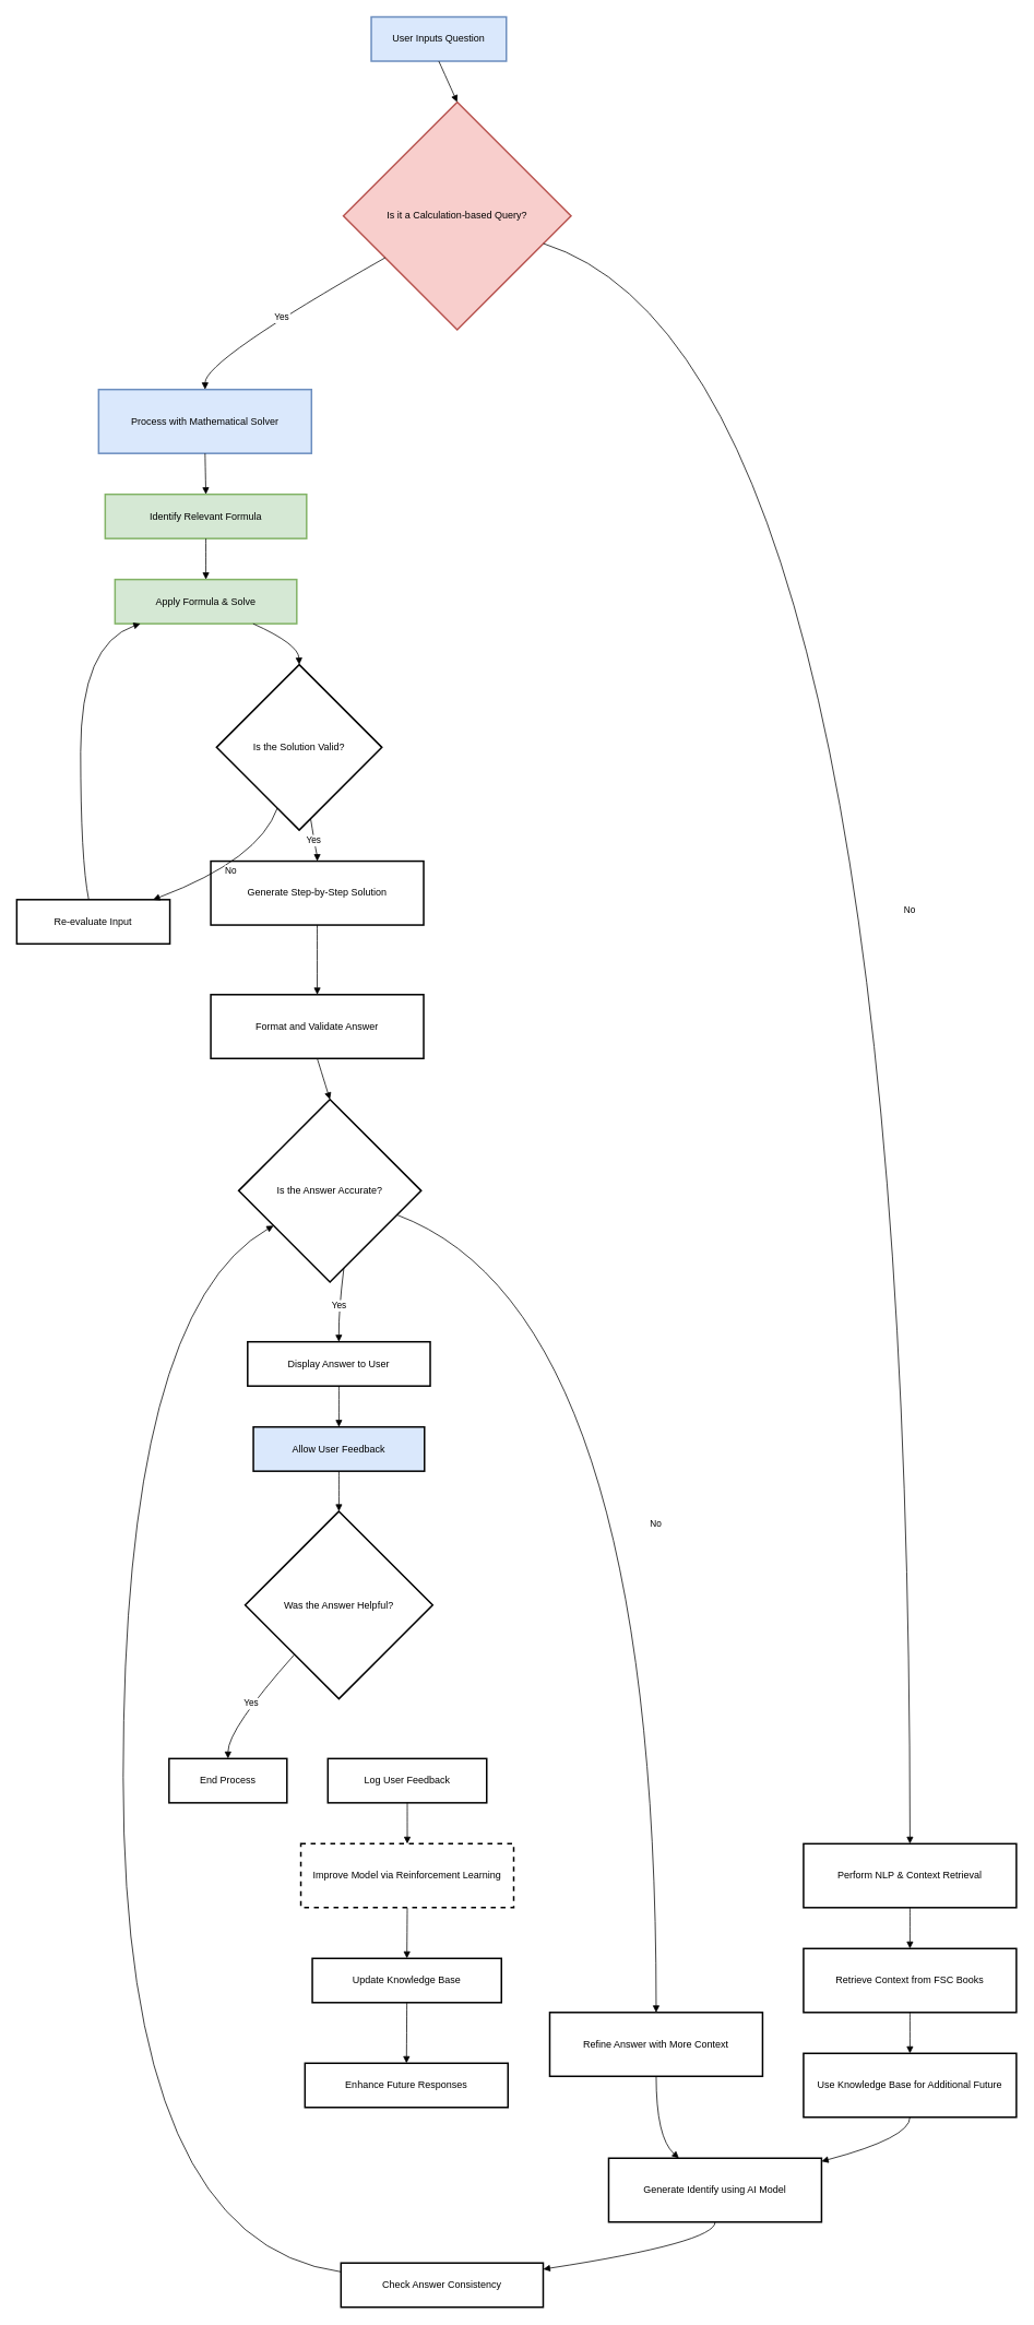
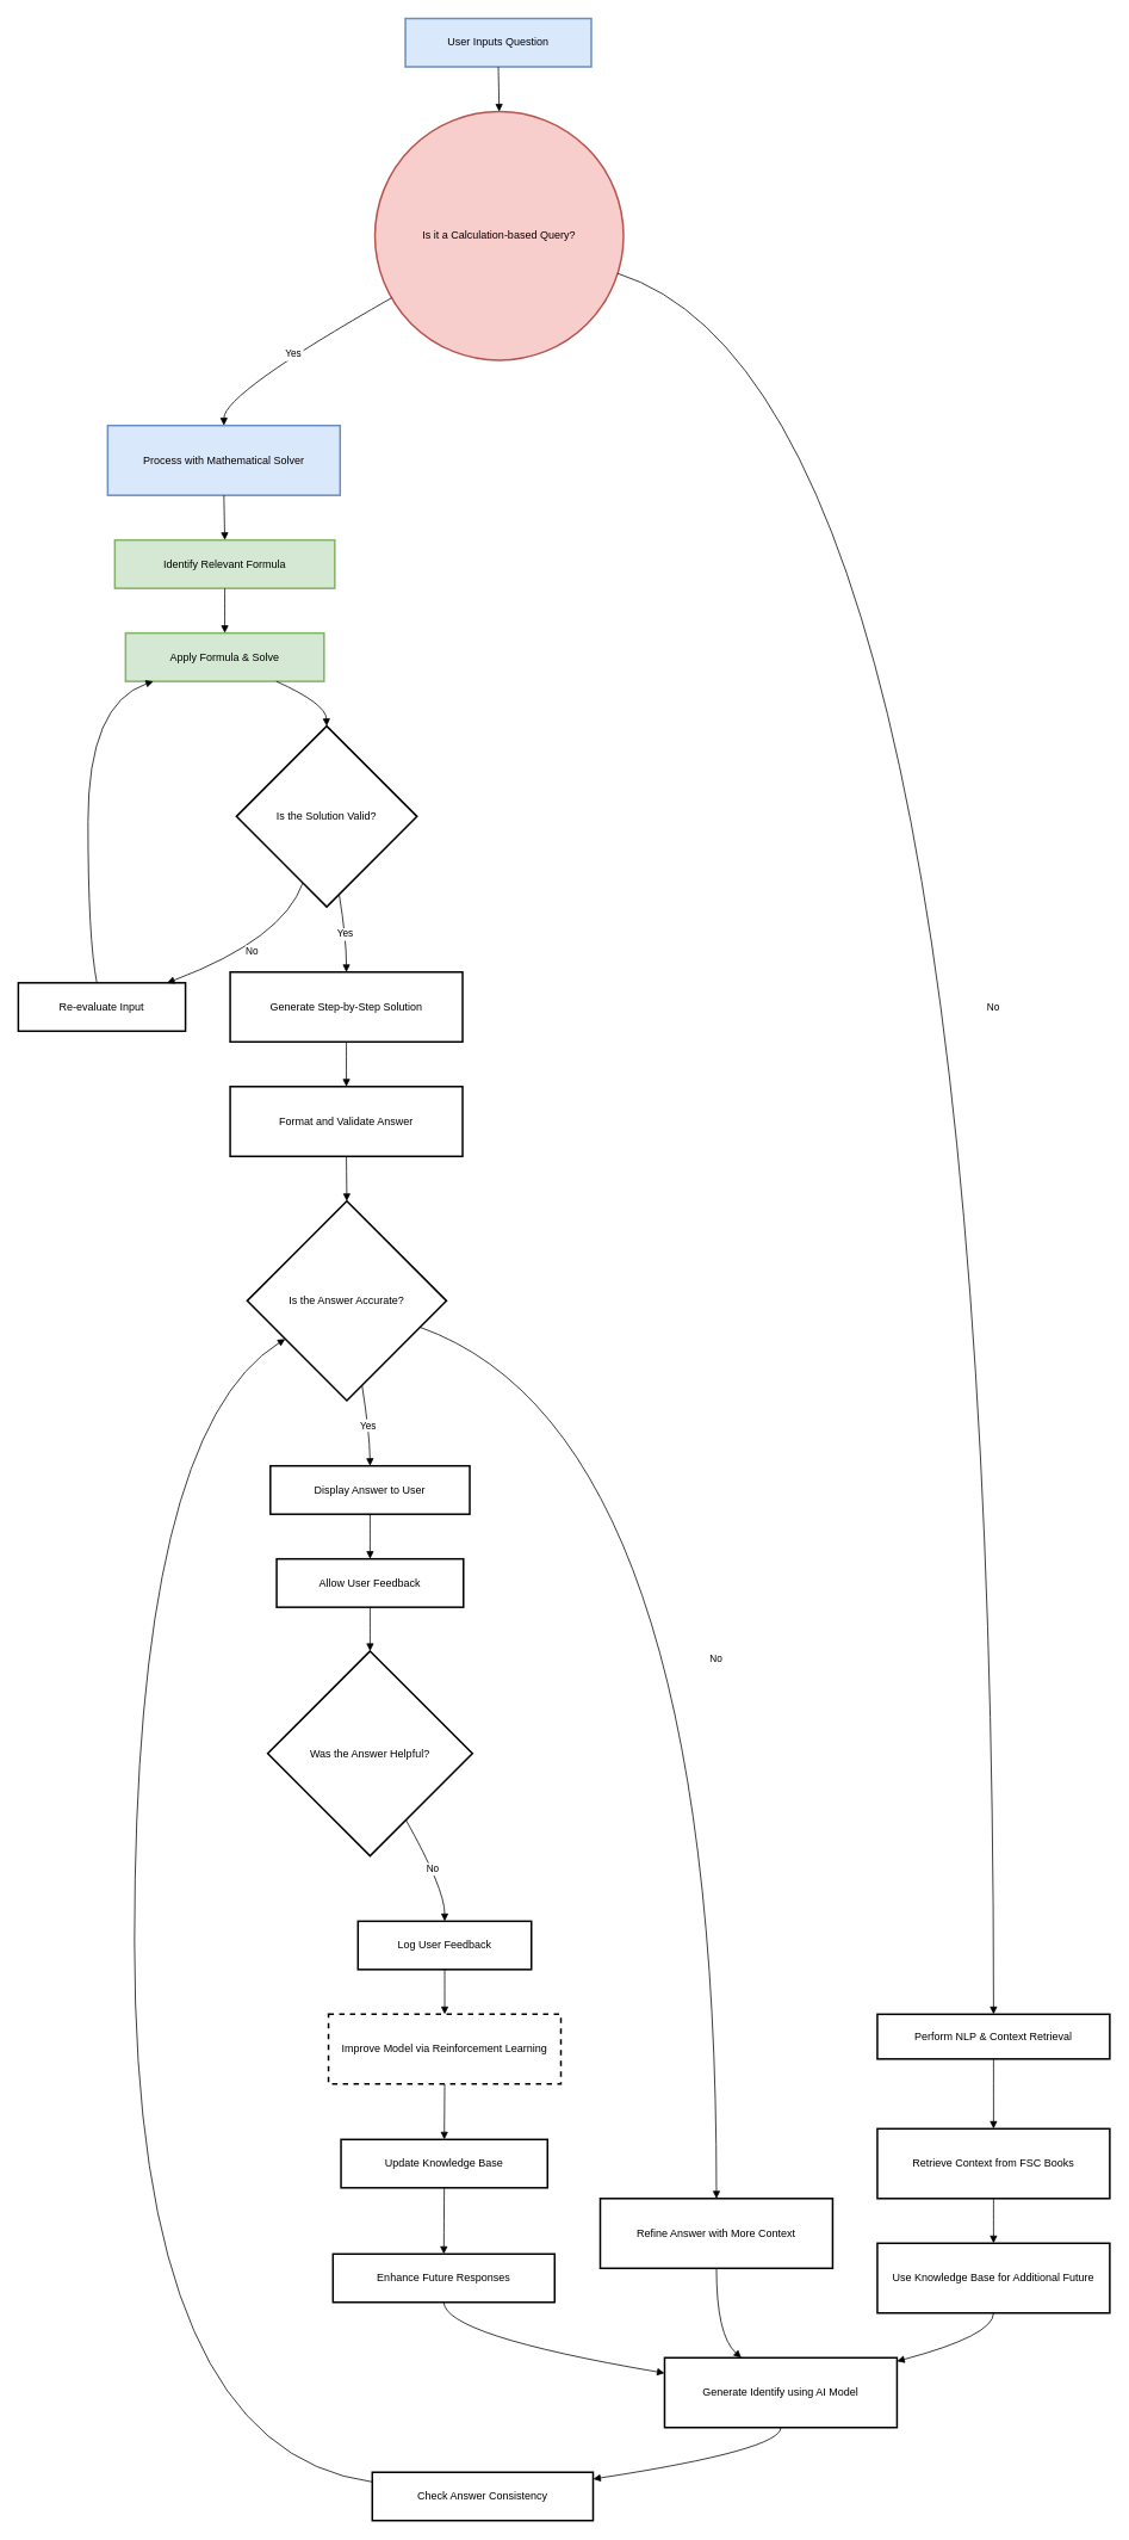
- <mxCell id="2" value="User Inputs Question" style="whiteSpace=wrap;strokeWidth=2;fillColor=#dae8fc;strokeColor=#6c8ebf;" vertex="1" parent="1"><mxGeometry x="453" y="20" width="165" height="54" as="geometry" /></mxCell>
+ <mxCell id="2" value="User Inputs Question" style="whiteSpace=wrap;strokeWidth=2;fillColor=#dae8fc;strokeColor=#6c8ebf;" vertex="1" parent="1"><mxGeometry x="453" y="20" width="208" height="54" as="geometry" /></mxCell>
- <mxCell id="3" value="Is it a Calculation-based Query?" style="rhombus;strokeWidth=2;whiteSpace=wrap;fillColor=#f8cecc;strokeColor=#b85450;" vertex="1" parent="1"><mxGeometry x="419" y="124" width="278" height="278" as="geometry" /></mxCell>
+ <mxCell id="3" value="Is it a Calculation-based Query?" style="ellipse;strokeWidth=2;whiteSpace=wrap;fillColor=#f8cecc;strokeColor=#b85450;" vertex="1" parent="1"><mxGeometry x="419" y="124" width="278" height="278" as="geometry" /></mxCell>
- <mxCell id="10" value="Generate Step-by-Step Solution" style="whiteSpace=wrap;strokeWidth=2;" vertex="1" parent="1"><mxGeometry x="257" y="1051" width="260" height="78" as="geometry" /></mxCell>
+ <mxCell id="10" value="Generate Step-by-Step Solution" style="whiteSpace=wrap;strokeWidth=2;" vertex="1" parent="1"><mxGeometry x="257" y="1086" width="260" height="78" as="geometry" /></mxCell>
- <mxCell id="16" value="Is the Answer Accurate?" style="rhombus;strokeWidth=2;whiteSpace=wrap;" vertex="1" parent="1"><mxGeometry x="291" y="1342" width="223" height="223" as="geometry" /></mxCell>
+ <mxCell id="16" value="Is the Answer Accurate?" style="rhombus;strokeWidth=2;whiteSpace=wrap;" vertex="1" parent="1"><mxGeometry x="276" y="1342" width="223" height="223" as="geometry" /></mxCell>
- <mxCell id="19" value="Allow User Feedback" style="whiteSpace=wrap;strokeWidth=2;fillColor=#dae8fc;" vertex="1" parent="1"><mxGeometry x="309" y="1742" width="209" height="54" as="geometry" /></mxCell>
+ <mxCell id="19" value="Allow User Feedback" style="whiteSpace=wrap;strokeWidth=2;" vertex="1" parent="1"><mxGeometry x="309" y="1742" width="209" height="54" as="geometry" /></mxCell>
- <mxCell id="52" value="Yes" style="curved=1;startArrow=none;endArrow=block;exitX=0.05;exitY=1;entryX=0.5;entryY=0;rounded=0;" edge="1" parent="1" source="20" target="25"><mxGeometry relative="1" as="geometry"><Array as="points"><mxPoint x="278" y="2111" /></Array></mxGeometry></mxCell>
+ <mxCell id="47" value="No" style="curved=1;startArrow=none;endArrow=block;exitX=0.77;exitY=1;entryX=0.5;entryY=0;rounded=0;" edge="1" parent="1" source="20" target="21"><mxGeometry relative="1" as="geometry"><Array as="points"><mxPoint x="497" y="2111" /></Array></mxGeometry></mxCell>
- <mxCell id="25" value="End Process" style="whiteSpace=wrap;strokeWidth=2;" vertex="1" parent="1"><mxGeometry x="206" y="2147" width="144" height="54" as="geometry" /></mxCell>
- <mxCell id="5" value="Perform NLP &amp; Context Retrieval" style="whiteSpace=wrap;strokeWidth=2;" vertex="1" parent="1"><mxGeometry x="981" y="2251" width="260" height="78" as="geometry" /></mxCell>
+ <mxCell id="5" value="Perform NLP &amp; Context Retrieval" style="whiteSpace=wrap;strokeWidth=2;" vertex="1" parent="1"><mxGeometry x="981" y="2251" width="260" height="50" as="geometry" /></mxCell>
+ <mxCell id="51" value="" style="curved=1;startArrow=none;endArrow=block;exitX=0.5;exitY=1;entryX=0;entryY=0.22;rounded=0;" edge="1" parent="1" source="24" target="14"><mxGeometry relative="1" as="geometry"><Array as="points"><mxPoint x="497" y="2610" /></Array></mxGeometry></mxCell>
